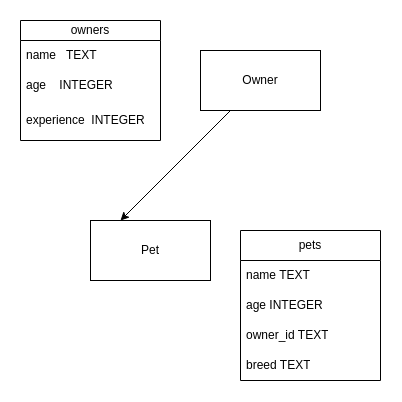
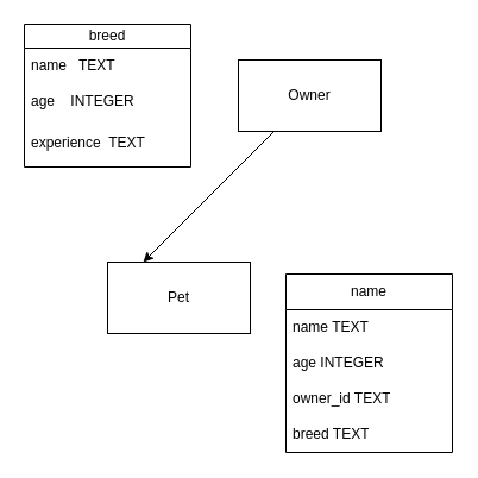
- <mxCell id="4" value="owners" style="swimlane;fontStyle=0;childLayout=stackLayout;horizontal=1;startSize=20;horizontalStack=0;resizeParent=1;resizeParentMax=0;resizeLast=0;collapsible=1;marginBottom=0;whiteSpace=wrap;html=1;" parent="1" vertex="1"><mxGeometry x="20" y="20" width="140" height="120" as="geometry" /></mxCell>
+ <mxCell id="4" value="breed" style="swimlane;fontStyle=0;childLayout=stackLayout;horizontal=1;startSize=20;horizontalStack=0;resizeParent=1;resizeParentMax=0;resizeLast=0;collapsible=1;marginBottom=0;whiteSpace=wrap;html=1;" parent="1" vertex="1"><mxGeometry x="20" y="20" width="140" height="120" as="geometry" /></mxCell>
- <mxCell id="7" value="experience&amp;nbsp; INTEGER" style="text;strokeColor=none;fillColor=none;align=left;verticalAlign=middle;spacingLeft=4;spacingRight=4;overflow=hidden;points=[[0,0.5],[1,0.5]];portConstraint=eastwest;rotatable=0;whiteSpace=wrap;html=1;" parent="4" vertex="1"><mxGeometry y="80" width="140" height="40" as="geometry" /></mxCell>
+ <mxCell id="7" value="experience&amp;nbsp; TEXT" style="text;strokeColor=none;fillColor=none;align=left;verticalAlign=middle;spacingLeft=4;spacingRight=4;overflow=hidden;points=[[0,0.5],[1,0.5]];portConstraint=eastwest;rotatable=0;whiteSpace=wrap;html=1;" parent="4" vertex="1"><mxGeometry y="80" width="140" height="40" as="geometry" /></mxCell>
- <mxCell id="8" value="pets" style="swimlane;fontStyle=0;childLayout=stackLayout;horizontal=1;startSize=30;horizontalStack=0;resizeParent=1;resizeParentMax=0;resizeLast=0;collapsible=1;marginBottom=0;whiteSpace=wrap;html=1;" parent="1" vertex="1"><mxGeometry x="240" y="230" width="140" height="150" as="geometry" /></mxCell>
+ <mxCell id="8" value="name" style="swimlane;fontStyle=0;childLayout=stackLayout;horizontal=1;startSize=30;horizontalStack=0;resizeParent=1;resizeParentMax=0;resizeLast=0;collapsible=1;marginBottom=0;whiteSpace=wrap;html=1;" parent="1" vertex="1"><mxGeometry x="240" y="230" width="140" height="150" as="geometry" /></mxCell>
